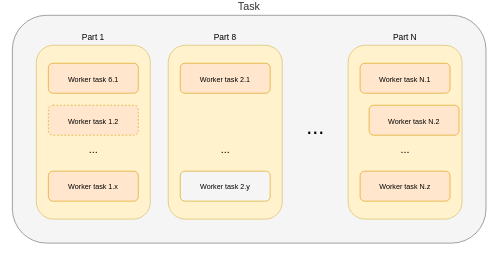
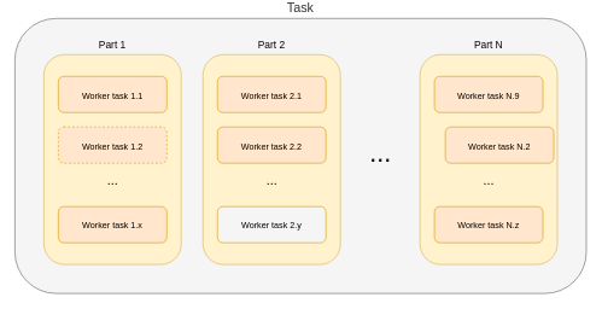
- <mxCell id="6" value="&lt;font style=&quot;font-size: 14px&quot;&gt;Part 8&lt;/font&gt;" style="rounded=1;whiteSpace=wrap;html=1;fontSize=18;labelPosition=center;verticalLabelPosition=top;align=center;verticalAlign=bottom;fillColor=#fff2cc;strokeColor=#d6b656;" parent="1" vertex="1"><mxGeometry x="280" y="70" width="190" height="290" as="geometry" /></mxCell>
+ <mxCell id="6" value="&lt;font style=&quot;font-size: 14px&quot;&gt;Part 2&lt;/font&gt;" style="rounded=1;whiteSpace=wrap;html=1;fontSize=18;labelPosition=center;verticalLabelPosition=top;align=center;verticalAlign=bottom;fillColor=#fff2cc;strokeColor=#d6b656;" parent="1" vertex="1"><mxGeometry x="280" y="70" width="190" height="290" as="geometry" /></mxCell>
- <mxCell id="11" value="&lt;font style=&quot;font-size: 12px&quot;&gt;Worker task 6.1&lt;/font&gt;" style="rounded=1;whiteSpace=wrap;html=1;fontSize=18;labelPosition=center;verticalLabelPosition=middle;align=center;verticalAlign=middle;fillColor=#ffe6cc;strokeColor=#d79b00;" parent="1" vertex="1"><mxGeometry x="80" y="100" width="150" height="50" as="geometry" /></mxCell>
+ <mxCell id="11" value="&lt;font style=&quot;font-size: 12px&quot;&gt;Worker task 1.1&lt;/font&gt;" style="rounded=1;whiteSpace=wrap;html=1;fontSize=18;labelPosition=center;verticalLabelPosition=middle;align=center;verticalAlign=middle;fillColor=#ffe6cc;strokeColor=#d79b00;" parent="1" vertex="1"><mxGeometry x="80" y="100" width="150" height="50" as="geometry" /></mxCell>
- <mxCell id="4" value="&lt;font style=&quot;font-size: 12px&quot;&gt;Worker task N.1&lt;/font&gt;" style="rounded=1;whiteSpace=wrap;html=1;fontSize=18;labelPosition=center;verticalLabelPosition=middle;align=center;verticalAlign=middle;fillColor=#ffe6cc;strokeColor=#d79b00;" parent="1" vertex="1"><mxGeometry x="600" y="100" width="150" height="50" as="geometry" /></mxCell>
+ <mxCell id="4" value="&lt;font style=&quot;font-size: 12px&quot;&gt;Worker task N.9&lt;/font&gt;" style="rounded=1;whiteSpace=wrap;html=1;fontSize=18;labelPosition=center;verticalLabelPosition=middle;align=center;verticalAlign=middle;fillColor=#ffe6cc;strokeColor=#d79b00;" parent="1" vertex="1"><mxGeometry x="600" y="100" width="150" height="50" as="geometry" /></mxCell>
+ <mxCell id="17" value="&lt;font style=&quot;font-size: 12px&quot;&gt;Worker task 2.2&lt;/font&gt;" style="rounded=1;whiteSpace=wrap;html=1;fontSize=18;labelPosition=center;verticalLabelPosition=middle;align=center;verticalAlign=middle;fillColor=#ffe6cc;strokeColor=#d79b00;" parent="1" vertex="1"><mxGeometry x="300" y="170" width="150" height="50" as="geometry" /></mxCell>
